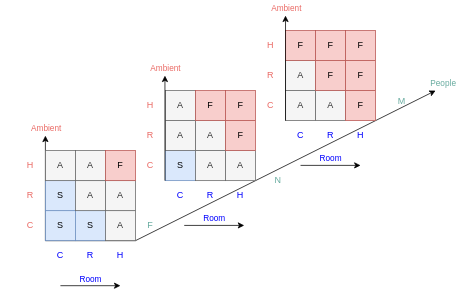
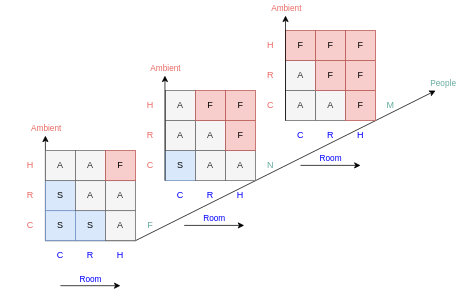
- <mxCell id="64" value="M" style="text;html=1;strokeColor=none;fillColor=none;align=center;verticalAlign=middle;whiteSpace=wrap;rounded=0;shadow=0;sketch=0;fontColor=#67AB9F;" parent="1" vertex="1"><mxGeometry x="515" y="115" width="40" height="40" as="geometry" /></mxCell>
+ <mxCell id="64" value="M" style="text;html=1;strokeColor=none;fillColor=none;align=center;verticalAlign=middle;whiteSpace=wrap;rounded=0;shadow=0;sketch=0;fontColor=#67AB9F;" parent="1" vertex="1"><mxGeometry x="500" y="120" width="40" height="40" as="geometry" /></mxCell>
- <mxCell id="63" value="N" style="text;html=1;strokeColor=none;fillColor=none;align=center;verticalAlign=middle;whiteSpace=wrap;rounded=0;shadow=0;sketch=0;fontColor=#67AB9F;" parent="1" vertex="1"><mxGeometry x="350" y="220" width="40" height="40" as="geometry" /></mxCell>
+ <mxCell id="63" value="N" style="text;html=1;strokeColor=none;fillColor=none;align=center;verticalAlign=middle;whiteSpace=wrap;rounded=0;shadow=0;sketch=0;fontColor=#67AB9F;" parent="1" vertex="1"><mxGeometry x="340" y="200" width="40" height="40" as="geometry" /></mxCell>
